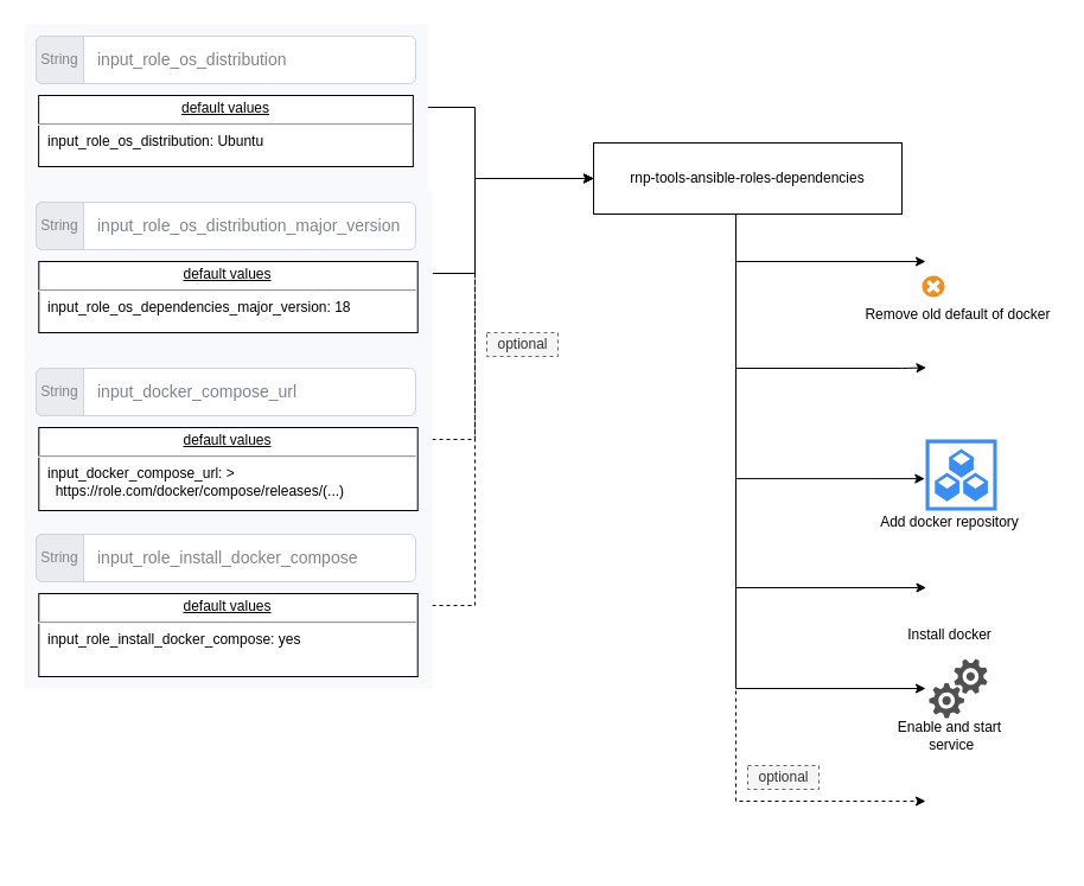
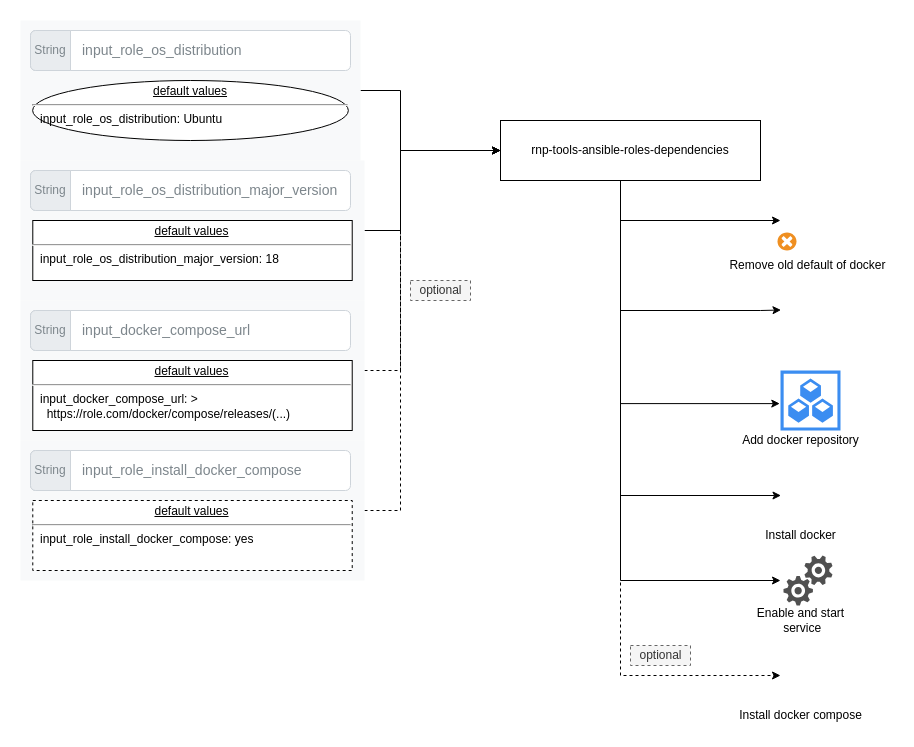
- <mxCell id="13" value="&lt;p style=&quot;text-align: center ; margin: 4px 0px 0px ; text-decoration: underline&quot;&gt;default values&lt;/p&gt;&lt;hr&gt;&lt;p style=&quot;margin: 0px ; margin-left: 8px&quot;&gt;input_role_os_distribution: Ubuntu&lt;/p&gt;&lt;div&gt;&lt;br&gt;&lt;/div&gt;" style="verticalAlign=top;align=left;overflow=fill;fontSize=12;fontFamily=Helvetica;html=1;" vertex="1" parent="10"><mxGeometry x="12.143" y="60" width="315.714" height="60" as="geometry" /></mxCell>
+ <mxCell id="13" value="&lt;p style=&quot;text-align: center ; margin: 4px 0px 0px ; text-decoration: underline&quot;&gt;default values&lt;/p&gt;&lt;hr&gt;&lt;p style=&quot;margin: 0px ; margin-left: 8px&quot;&gt;input_role_os_distribution: Ubuntu&lt;/p&gt;&lt;div&gt;&lt;br&gt;&lt;/div&gt;" style="ellipse;verticalAlign=top;align=left;overflow=fill;fontSize=12;fontFamily=Helvetica;html=1;" vertex="1" parent="10"><mxGeometry x="12.143" y="60" width="315.714" height="60" as="geometry" /></mxCell>
- <mxCell id="20" value="&lt;p style=&quot;text-align: center ; margin: 4px 0px 0px ; text-decoration: underline&quot;&gt;default values&lt;/p&gt;&lt;hr&gt;&lt;p style=&quot;margin: 0px ; margin-left: 8px&quot;&gt;input_role_os_dependencies_major_version: 18&lt;br&gt;&lt;/p&gt;" style="verticalAlign=top;align=left;overflow=fill;fontSize=12;fontFamily=Helvetica;html=1;" vertex="1" parent="17"><mxGeometry x="12.286" y="60" width="319.429" height="60" as="geometry" /></mxCell>
+ <mxCell id="20" value="&lt;p style=&quot;text-align: center ; margin: 4px 0px 0px ; text-decoration: underline&quot;&gt;default values&lt;/p&gt;&lt;hr&gt;&lt;p style=&quot;margin: 0px ; margin-left: 8px&quot;&gt;input_role_os_distribution_major_version: 18&lt;br&gt;&lt;/p&gt;" style="verticalAlign=top;align=left;overflow=fill;fontSize=12;fontFamily=Helvetica;html=1;" vertex="1" parent="17"><mxGeometry x="12.286" y="60" width="319.429" height="60" as="geometry" /></mxCell>
- <mxCell id="30" value="&lt;p style=&quot;text-align: center ; margin: 4px 0px 0px ; text-decoration: underline&quot;&gt;default values&lt;/p&gt;&lt;hr&gt;&lt;p style=&quot;margin: 0px ; margin-left: 8px&quot;&gt;input_role_install_docker_compose: yes&lt;br&gt;&lt;/p&gt;" style="verticalAlign=top;align=left;overflow=fill;fontSize=12;fontFamily=Helvetica;html=1;" vertex="1" parent="27"><mxGeometry x="12.29" y="60" width="319.43" height="70" as="geometry" /></mxCell>
+ <mxCell id="30" value="&lt;p style=&quot;text-align: center ; margin: 4px 0px 0px ; text-decoration: underline&quot;&gt;default values&lt;/p&gt;&lt;hr&gt;&lt;p style=&quot;margin: 0px ; margin-left: 8px&quot;&gt;input_role_install_docker_compose: yes&lt;br&gt;&lt;/p&gt;" style="verticalAlign=top;align=left;overflow=fill;fontSize=12;fontFamily=Helvetica;html=1;dashed=1;" vertex="1" parent="27"><mxGeometry x="12.29" y="60" width="319.43" height="70" as="geometry" /></mxCell>
+ <mxCell id="41" value="Install docker compose" style="text;html=1;align=center;verticalAlign=middle;resizable=0;points=[];autosize=1;strokeColor=none;" vertex="1" parent="1"><mxGeometry x="730" y="705" width="140" height="20" as="geometry" /></mxCell>
